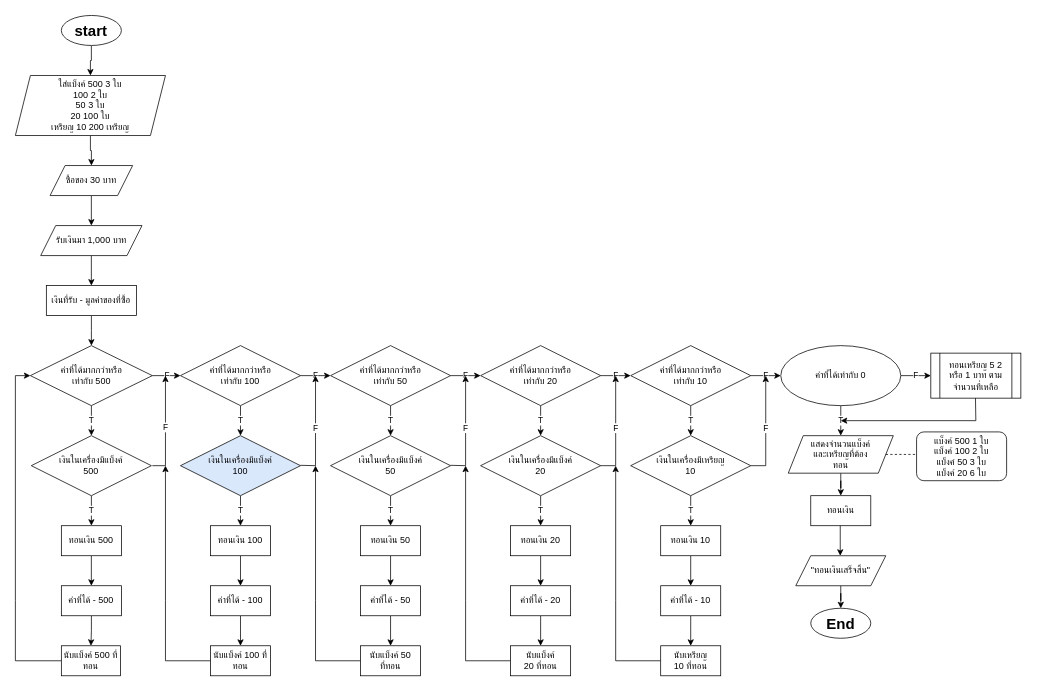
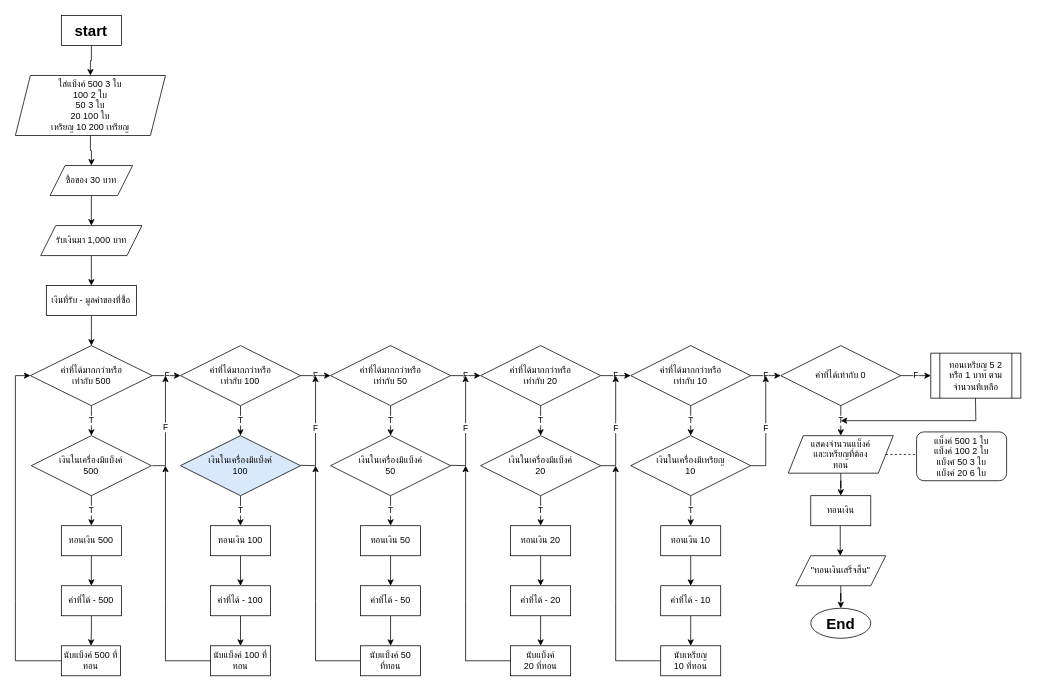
- <mxCell id="3" value="start" style="ellipse;whiteSpace=wrap;html=1;fontSize=20;fontStyle=1" parent="1" vertex="1"><mxGeometry x="81.25" y="20" width="80" height="40" as="geometry" /></mxCell>
+ <mxCell id="3" value="start" style="whiteSpace=wrap;html=1;fontSize=20;fontStyle=1;rounded=0;" parent="1" vertex="1"><mxGeometry x="81.25" y="20" width="80" height="40" as="geometry" /></mxCell>
- <mxCell id="66" value="ค่าที่ได้เท่ากับ 0" style="ellipse;whiteSpace=wrap;html=1;" parent="1" vertex="1"><mxGeometry x="1040" y="460" width="160" height="80" as="geometry" /></mxCell>
+ <mxCell id="66" value="ค่าที่ได้เท่ากับ 0" style="rhombus;whiteSpace=wrap;html=1;" parent="1" vertex="1"><mxGeometry x="1040" y="460" width="160" height="80" as="geometry" /></mxCell>
